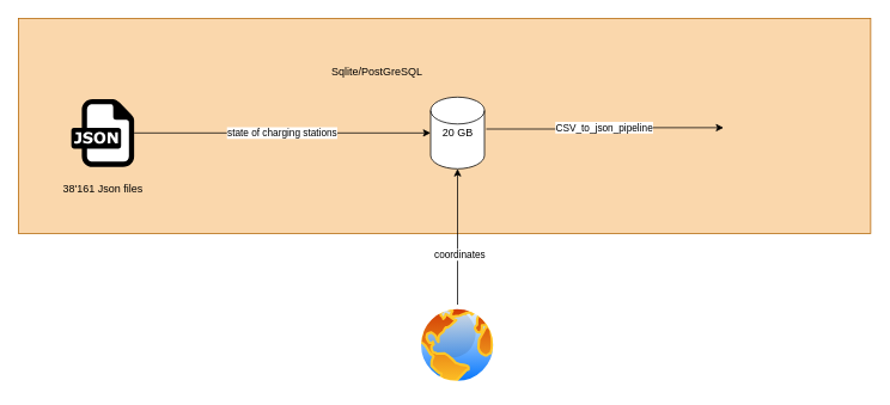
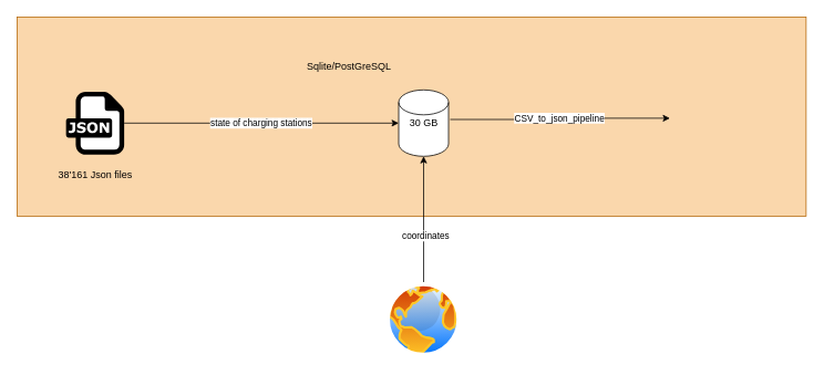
- <mxCell id="6" value="20 GB" style="shape=cylinder2;whiteSpace=wrap;html=1;boundedLbl=1;backgroundOutline=1;size=15;" parent="1" vertex="1"><mxGeometry x="479.5" y="107.9" width="60" height="80" as="geometry" /></mxCell>
+ <mxCell id="6" value="30 GB" style="shape=cylinder2;whiteSpace=wrap;html=1;boundedLbl=1;backgroundOutline=1;size=15;" parent="1" vertex="1"><mxGeometry x="479.5" y="107.9" width="60" height="80" as="geometry" /></mxCell>
